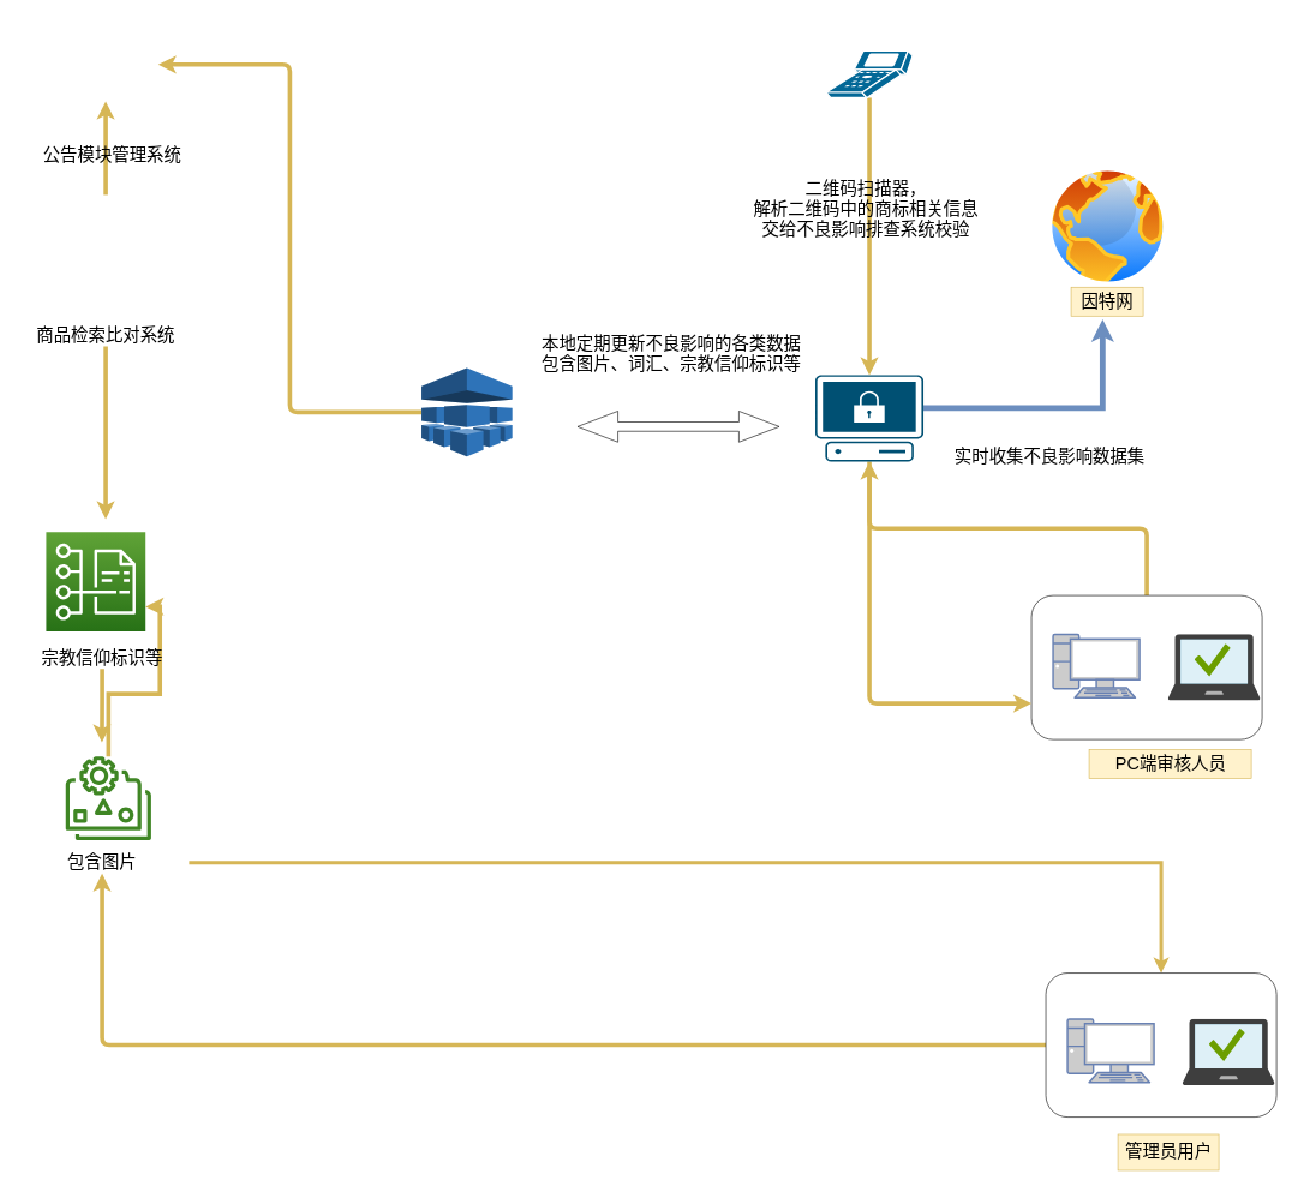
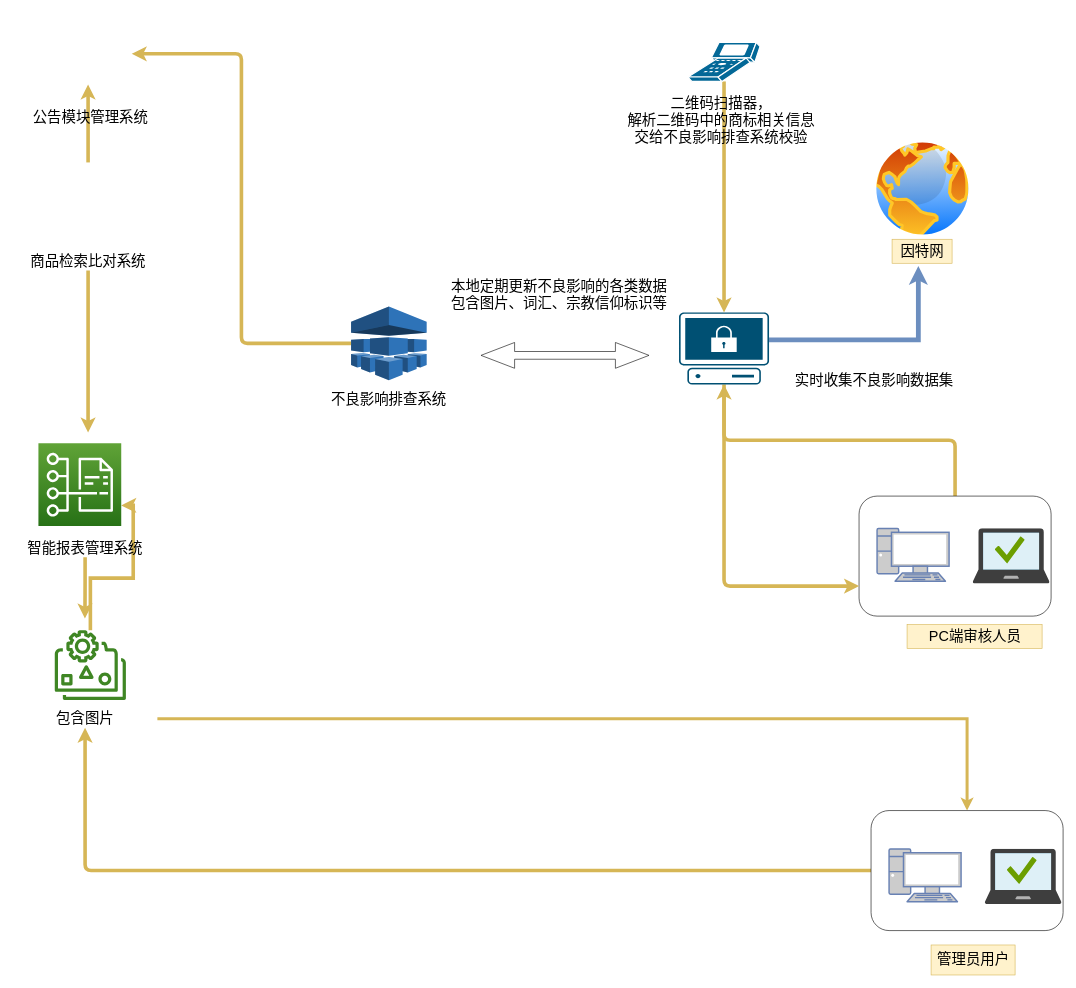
- <mxCell id="16" value="&lt;p class=&quot;MsoNormal&quot;&gt;&lt;span style=&quot;font-size: 24px;&quot;&gt;公告模块管理系统&lt;/span&gt;&lt;/p&gt;" style="text;html=1;strokeColor=none;fillColor=none;align=center;verticalAlign=middle;whiteSpace=wrap;rounded=0;" vertex="1" parent="1"><mxGeometry x="34.52" y="200" width="241" height="30" as="geometry" /></mxCell>
+ <mxCell id="16" value="&lt;p class=&quot;MsoNormal&quot;&gt;&lt;span style=&quot;font-size: 24px;&quot;&gt;公告模块管理系统&lt;/span&gt;&lt;/p&gt;" style="text;html=1;strokeColor=none;fillColor=none;align=center;verticalAlign=middle;whiteSpace=wrap;rounded=0;" vertex="1" parent="1"><mxGeometry x="29.52" y="180" width="241" height="30" as="geometry" /></mxCell>
- <mxCell id="30" value="&lt;span style=&quot;font-size: 24px;&quot;&gt;二维码扫描器，&lt;br&gt;解析二维码中的商标相关信息&lt;br&gt;交给不良影响排查系统校验&lt;br&gt;&lt;/span&gt;" style="text;html=1;align=center;verticalAlign=middle;resizable=0;points=[];autosize=1;strokeColor=none;fillColor=none;" vertex="1" parent="1"><mxGeometry x="1031" y="240" width="340" height="100" as="geometry" /></mxCell>
+ <mxCell id="30" value="&lt;span style=&quot;font-size: 24px;&quot;&gt;二维码扫描器，&lt;br&gt;解析二维码中的商标相关信息&lt;br&gt;交给不良影响排查系统校验&lt;br&gt;&lt;/span&gt;" style="text;html=1;align=center;verticalAlign=middle;resizable=0;points=[];autosize=1;strokeColor=none;fillColor=none;" vertex="1" parent="1"><mxGeometry x="1031" y="150" width="340" height="100" as="geometry" /></mxCell>
- <mxCell id="11" value="&lt;p class=&quot;MsoNormal&quot;&gt;&lt;span style=&quot;font-size: 24px;&quot;&gt;商品检索比对系统&lt;/span&gt;&lt;/p&gt;" style="text;html=1;strokeColor=none;fillColor=none;align=center;verticalAlign=middle;whiteSpace=wrap;rounded=0;" vertex="1" parent="1"><mxGeometry x="25.76" y="450" width="241" height="30" as="geometry" /></mxCell>
+ <mxCell id="11" value="&lt;p class=&quot;MsoNormal&quot;&gt;&lt;span style=&quot;font-size: 24px;&quot;&gt;商品检索比对系统&lt;/span&gt;&lt;/p&gt;" style="text;html=1;strokeColor=none;fillColor=none;align=center;verticalAlign=middle;whiteSpace=wrap;rounded=0;" vertex="1" parent="1"><mxGeometry x="25.76" y="420" width="241" height="30" as="geometry" /></mxCell>
+ <mxCell id="14" value="&lt;p class=&quot;MsoNormal&quot;&gt;&lt;span style=&quot;font-size: 24px;&quot;&gt;不良影响排查系统&lt;/span&gt;&lt;/p&gt;" style="text;html=1;strokeColor=none;fillColor=none;align=center;verticalAlign=middle;whiteSpace=wrap;rounded=0;" vertex="1" parent="1"><mxGeometry x="527" y="650" width="241" height="30" as="geometry" /></mxCell>
- <mxCell id="19" value="&lt;p class=&quot;MsoNormal&quot;&gt;&lt;span style=&quot;font-size: 24px;&quot;&gt;宗教信仰标识等&lt;/span&gt;&lt;/p&gt;" style="text;html=1;strokeColor=none;fillColor=none;align=center;verticalAlign=middle;whiteSpace=wrap;rounded=0;" vertex="1" parent="1"><mxGeometry x="20.76" y="898" width="241" height="30" as="geometry" /></mxCell>
+ <mxCell id="19" value="&lt;p class=&quot;MsoNormal&quot;&gt;&lt;span style=&quot;font-size: 24px;&quot;&gt;智能报表管理系统&lt;/span&gt;&lt;/p&gt;" style="text;html=1;strokeColor=none;fillColor=none;align=center;verticalAlign=middle;whiteSpace=wrap;rounded=0;" vertex="1" parent="1"><mxGeometry x="20.76" y="898" width="241" height="30" as="geometry" /></mxCell>
